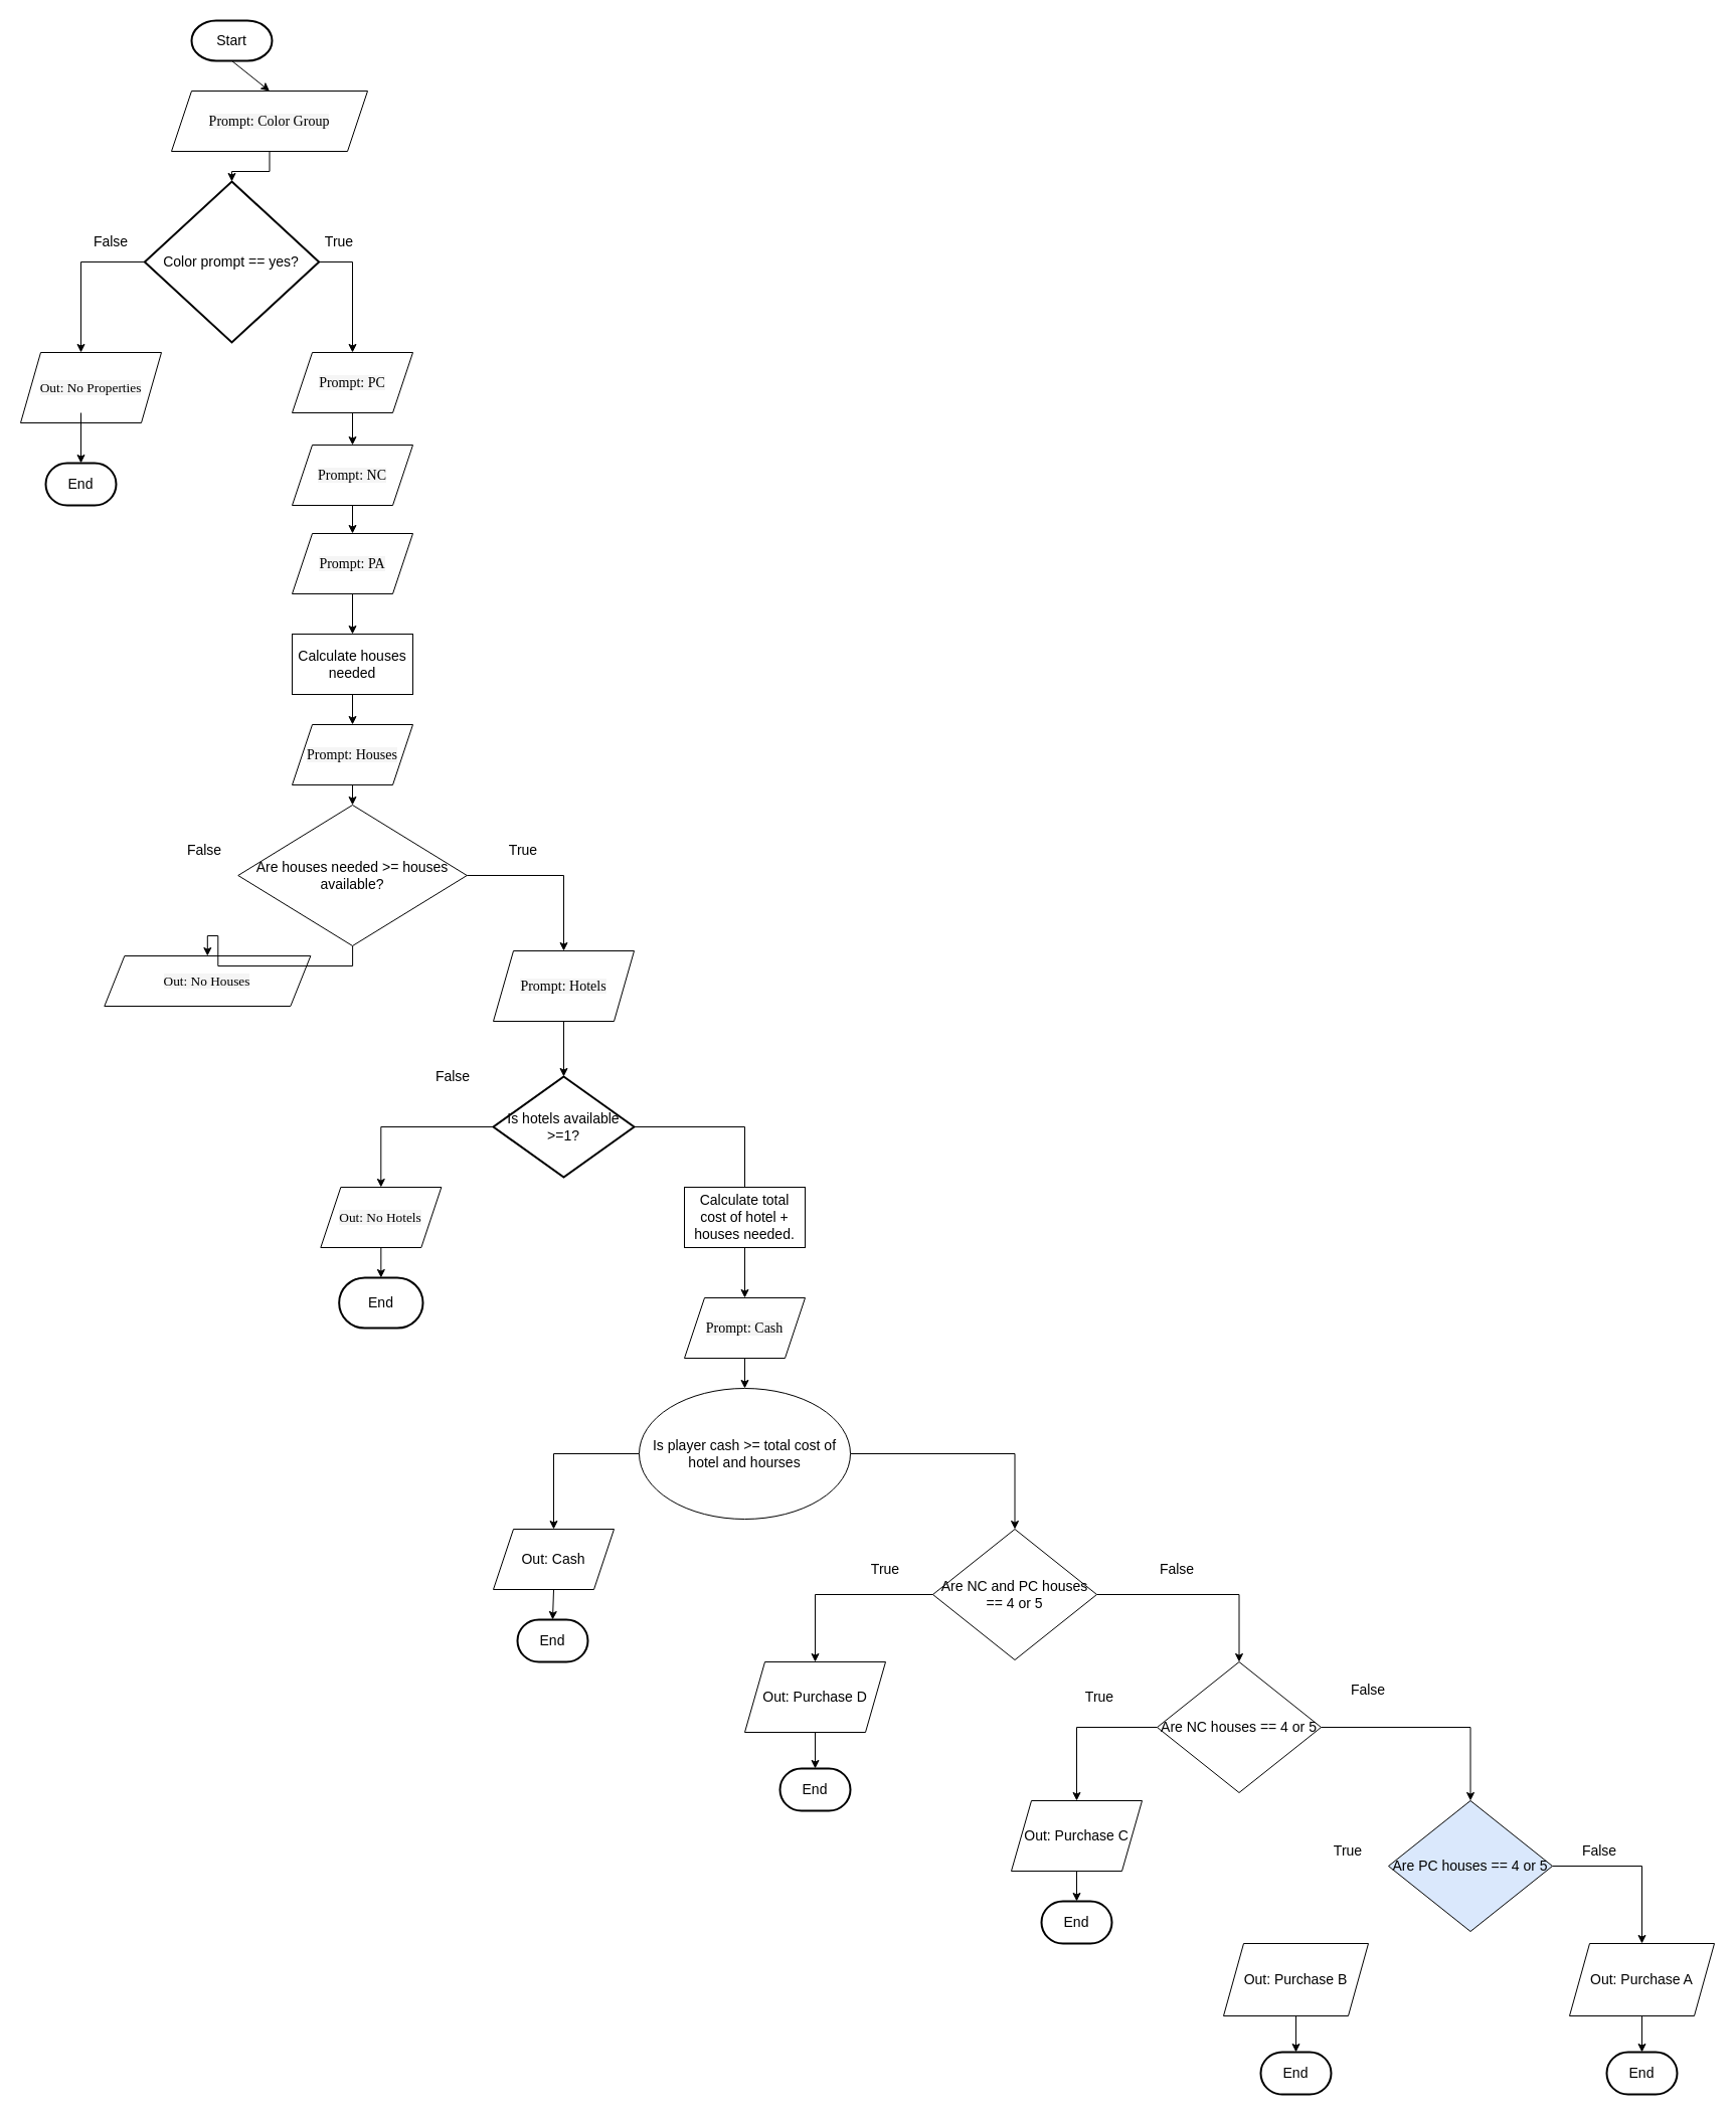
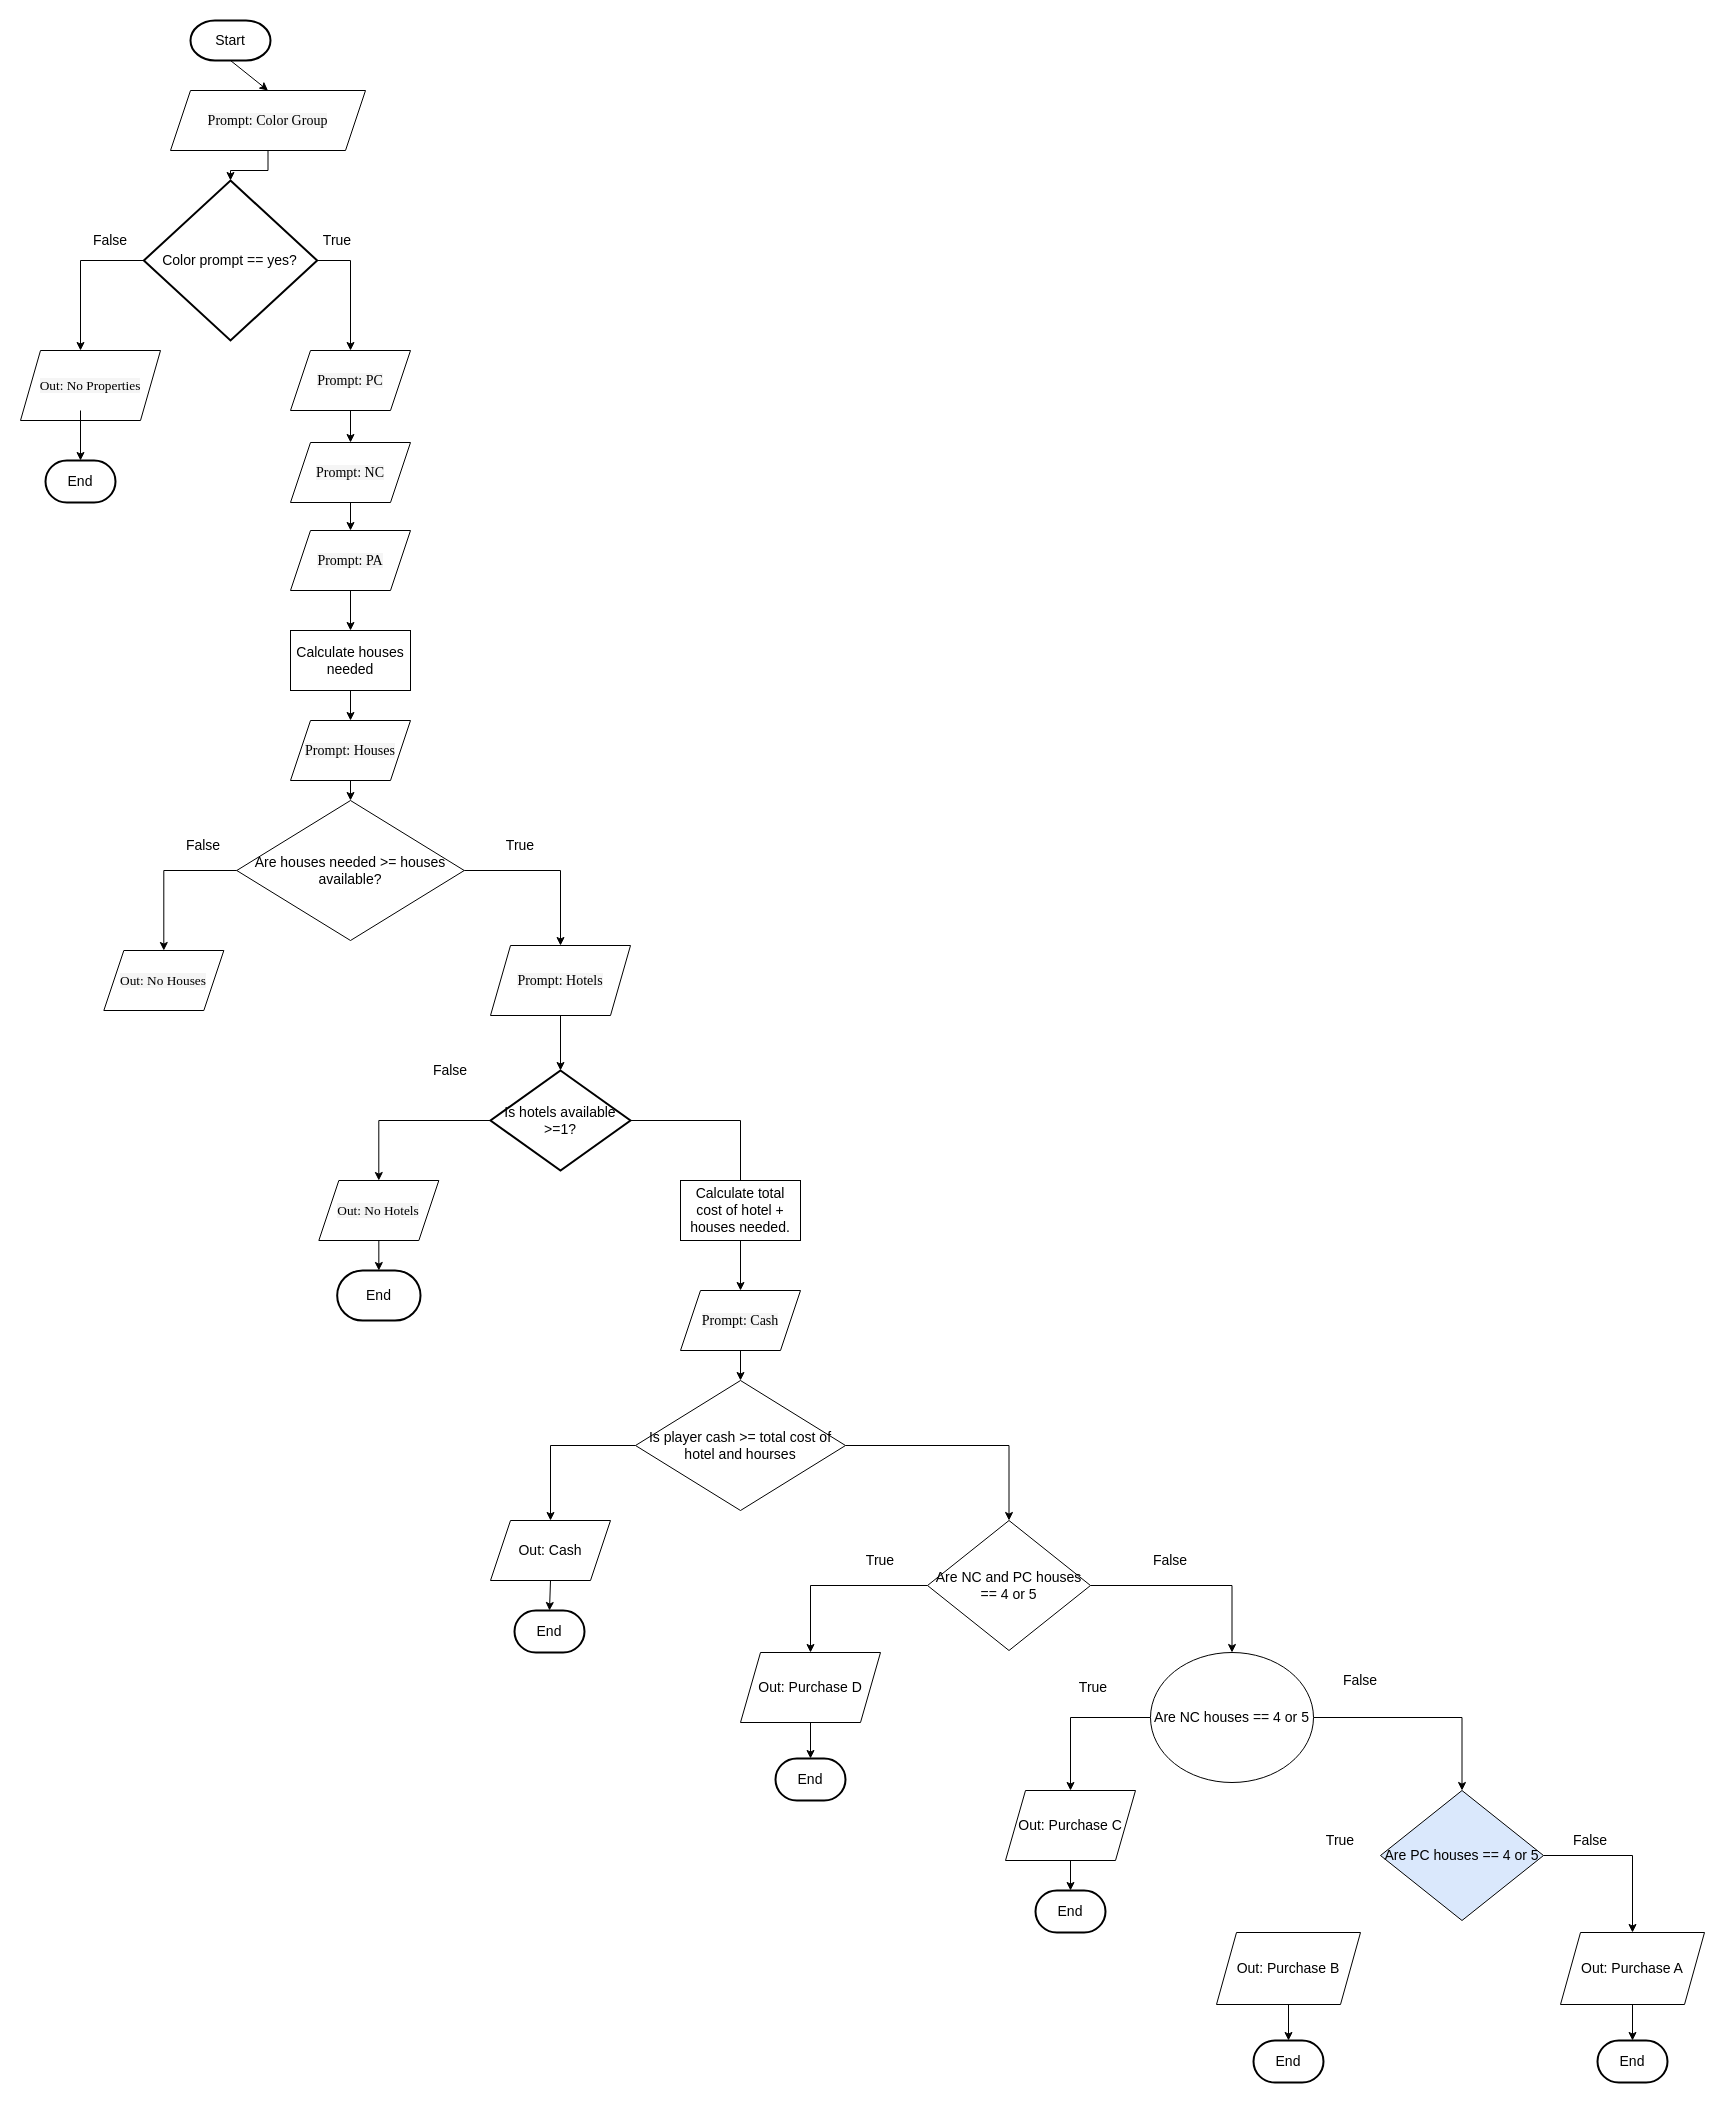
- <mxCell id="19" value="&lt;span style=&quot;font-family: &amp;#34;calibri&amp;#34; , &amp;#34;verdana&amp;#34; , &amp;#34;geneva&amp;#34; ; font-size: 13.333px ; text-align: left ; background-color: rgb(245 , 245 , 245)&quot;&gt;Out: No Houses&lt;/span&gt;" style="shape=parallelogram;perimeter=parallelogramPerimeter;whiteSpace=wrap;html=1;fixedSize=1;fontSize=14;" vertex="1" parent="1"><mxGeometry x="103.33" y="950" width="205" height="50" as="geometry" /></mxCell>
+ <mxCell id="19" value="&lt;span style=&quot;font-family: &amp;#34;calibri&amp;#34; , &amp;#34;verdana&amp;#34; , &amp;#34;geneva&amp;#34; ; font-size: 13.333px ; text-align: left ; background-color: rgb(245 , 245 , 245)&quot;&gt;Out: No Houses&lt;/span&gt;" style="shape=parallelogram;perimeter=parallelogramPerimeter;whiteSpace=wrap;html=1;fixedSize=1;fontSize=14;" vertex="1" parent="1"><mxGeometry x="103.33" y="950" width="120" height="60" as="geometry" /></mxCell>
- <mxCell id="41" value="Is player cash &amp;gt;= total cost of hotel and hourses" style="ellipse;whiteSpace=wrap;html=1;fontSize=14;" vertex="1" parent="1"><mxGeometry x="635" y="1380" width="210" height="130" as="geometry" /></mxCell>
+ <mxCell id="41" value="Is player cash &amp;gt;= total cost of hotel and hourses" style="rhombus;whiteSpace=wrap;html=1;fontSize=14;" vertex="1" parent="1"><mxGeometry x="635" y="1380" width="210" height="130" as="geometry" /></mxCell>
- <mxCell id="50" value="Are NC houses == 4 or 5" style="rhombus;whiteSpace=wrap;html=1;fontSize=14;direction=south;" vertex="1" parent="1"><mxGeometry x="1150" y="1652" width="163" height="130" as="geometry" /></mxCell>
+ <mxCell id="50" value="Are NC houses == 4 or 5" style="ellipse;whiteSpace=wrap;html=1;fontSize=14;direction=south;" vertex="1" parent="1"><mxGeometry x="1150" y="1652" width="163" height="130" as="geometry" /></mxCell>
